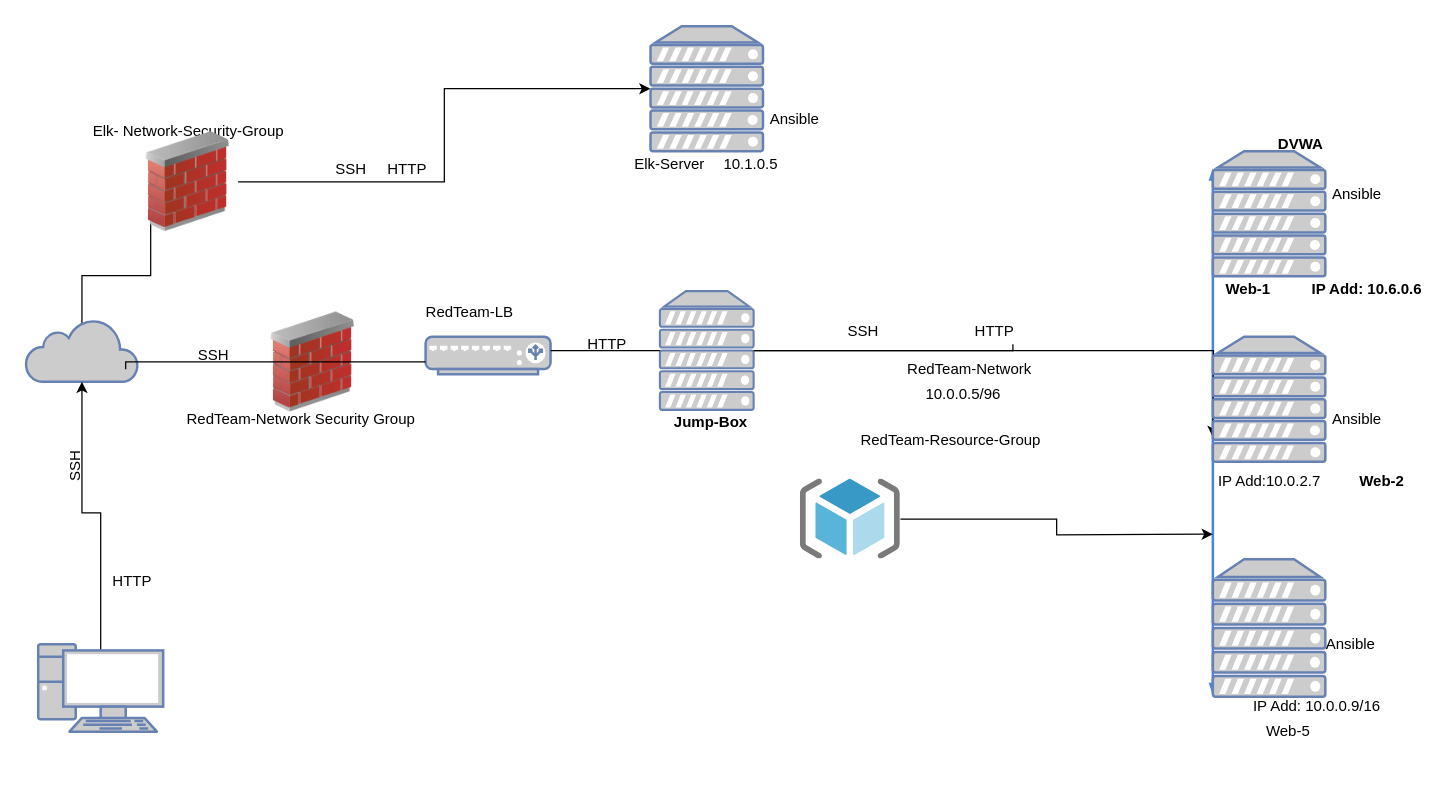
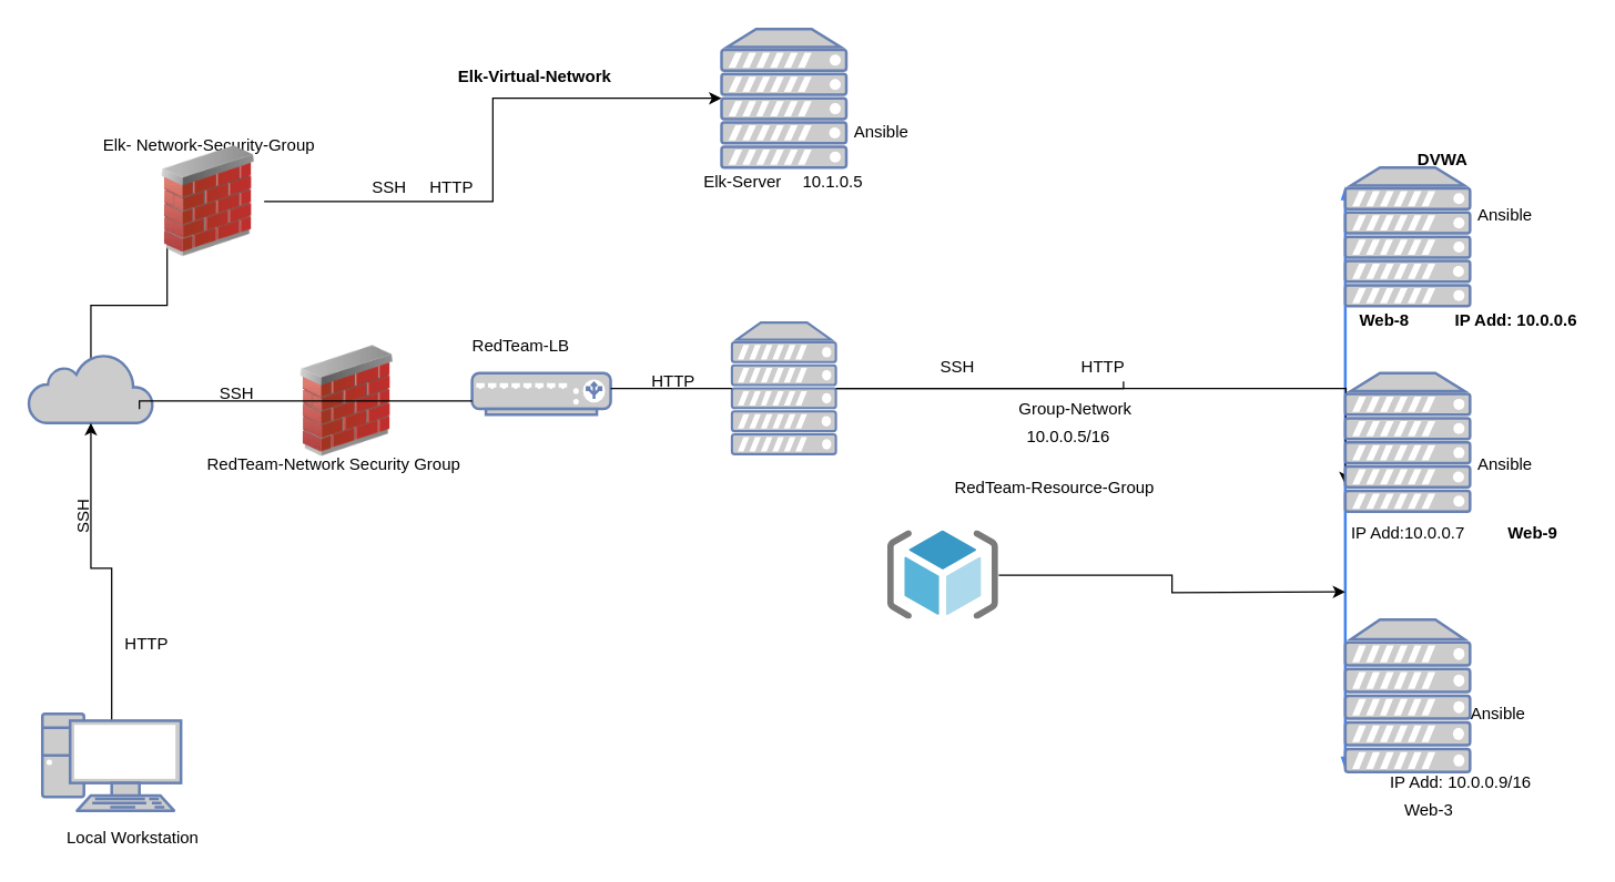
+ <mxCell id="8" value="&lt;b&gt;Elk-Virtual-Network&lt;/b&gt;" style="text;html=1;resizable=0;autosize=1;align=center;verticalAlign=middle;points=[];fillColor=none;strokeColor=none;rounded=0;" parent="1" vertex="1"><mxGeometry x="320" y="45" width="130" height="20" as="geometry" /></mxCell>
- <mxCell id="4" value="&lt;b&gt;Web-1&lt;/b&gt;" style="text;html=1;resizable=0;autosize=1;align=center;verticalAlign=middle;points=[];fillColor=none;strokeColor=none;rounded=0;" parent="1" vertex="1"><mxGeometry x="972.7" y="220.5" width="50" height="20" as="geometry" /></mxCell>
+ <mxCell id="4" value="&lt;b&gt;Web-8&lt;/b&gt;" style="text;html=1;resizable=0;autosize=1;align=center;verticalAlign=middle;points=[];fillColor=none;strokeColor=none;rounded=0;" parent="1" vertex="1"><mxGeometry x="972.7" y="220.5" width="50" height="20" as="geometry" /></mxCell>
- <mxCell id="6" value="&lt;b&gt;IP Add: 10.6.0.6&lt;/b&gt;" style="text;html=1;resizable=0;autosize=1;align=center;verticalAlign=middle;points=[];fillColor=none;strokeColor=none;rounded=0;" parent="1" vertex="1"><mxGeometry x="1042.7" y="220.5" width="100" height="20" as="geometry" /></mxCell>
+ <mxCell id="6" value="&lt;b&gt;IP Add: 10.0.0.6&lt;/b&gt;" style="text;html=1;resizable=0;autosize=1;align=center;verticalAlign=middle;points=[];fillColor=none;strokeColor=none;rounded=0;" parent="1" vertex="1"><mxGeometry x="1042.7" y="220.5" width="100" height="20" as="geometry" /></mxCell>
- <mxCell id="9" value="RedTeam-Network" style="text;html=1;resizable=0;autosize=1;align=center;verticalAlign=middle;points=[];fillColor=none;strokeColor=none;rounded=0;" parent="1" vertex="1"><mxGeometry x="720" y="285" width="110" height="20" as="geometry" /></mxCell>
+ <mxCell id="9" value="Group-Network" style="text;html=1;resizable=0;autosize=1;align=center;verticalAlign=middle;points=[];fillColor=none;strokeColor=none;rounded=0;" parent="1" vertex="1"><mxGeometry x="720" y="285" width="110" height="20" as="geometry" /></mxCell>
- <mxCell id="43" value="10.0.0.5/96" style="text;html=1;resizable=0;autosize=1;align=center;verticalAlign=middle;points=[];fillColor=none;strokeColor=none;rounded=0;" parent="1" vertex="1"><mxGeometry x="730" y="305" width="80" height="20" as="geometry" /></mxCell>
+ <mxCell id="43" value="10.0.0.5/16" style="text;html=1;resizable=0;autosize=1;align=center;verticalAlign=middle;points=[];fillColor=none;strokeColor=none;rounded=0;" parent="1" vertex="1"><mxGeometry x="730" y="305" width="80" height="20" as="geometry" /></mxCell>
- <mxCell id="3" value="&lt;b&gt;Jump-Box&lt;/b&gt;" style="text;html=1;resizable=0;autosize=1;align=center;verticalAlign=middle;points=[];fillColor=none;strokeColor=none;rounded=0;" parent="1" vertex="1"><mxGeometry x="532.5" y="327.5" width="70" height="20" as="geometry" /></mxCell>
- <mxCell id="17" value="IP Add:10.0.2.7" style="text;html=1;resizable=0;autosize=1;align=center;verticalAlign=middle;points=[];fillColor=none;strokeColor=none;rounded=0;" parent="1" vertex="1"><mxGeometry x="965" y="375" width="100" height="20" as="geometry" /></mxCell>
+ <mxCell id="17" value="IP Add:10.0.0.7" style="text;html=1;resizable=0;autosize=1;align=center;verticalAlign=middle;points=[];fillColor=none;strokeColor=none;rounded=0;" parent="1" vertex="1"><mxGeometry x="965" y="375" width="100" height="20" as="geometry" /></mxCell>
- <mxCell id="5" value="&lt;b&gt;Web-2&lt;/b&gt;" style="text;html=1;resizable=0;autosize=1;align=center;verticalAlign=middle;points=[];fillColor=none;strokeColor=none;rounded=0;" parent="1" vertex="1"><mxGeometry x="1080" y="375" width="50" height="20" as="geometry" /></mxCell>
+ <mxCell id="5" value="&lt;b&gt;Web-9&lt;/b&gt;" style="text;html=1;resizable=0;autosize=1;align=center;verticalAlign=middle;points=[];fillColor=none;strokeColor=none;rounded=0;" parent="1" vertex="1"><mxGeometry x="1080" y="375" width="50" height="20" as="geometry" /></mxCell>
- <mxCell id="40" value="Web-5" style="text;html=1;align=center;verticalAlign=middle;resizable=0;points=[];autosize=1;strokeColor=none;" parent="1" vertex="1"><mxGeometry x="1005" y="575" width="50" height="20" as="geometry" /></mxCell>
+ <mxCell id="40" value="Web-3" style="text;html=1;align=center;verticalAlign=middle;resizable=0;points=[];autosize=1;strokeColor=none;" parent="1" vertex="1"><mxGeometry x="1005" y="575" width="50" height="20" as="geometry" /></mxCell>
+ <mxCell id="34" value="Local Workstation" style="text;html=1;resizable=0;autosize=1;align=center;verticalAlign=middle;points=[];fillColor=none;strokeColor=none;rounded=0;" parent="1" vertex="1"><mxGeometry x="40" y="595" width="110" height="20" as="geometry" /></mxCell>
